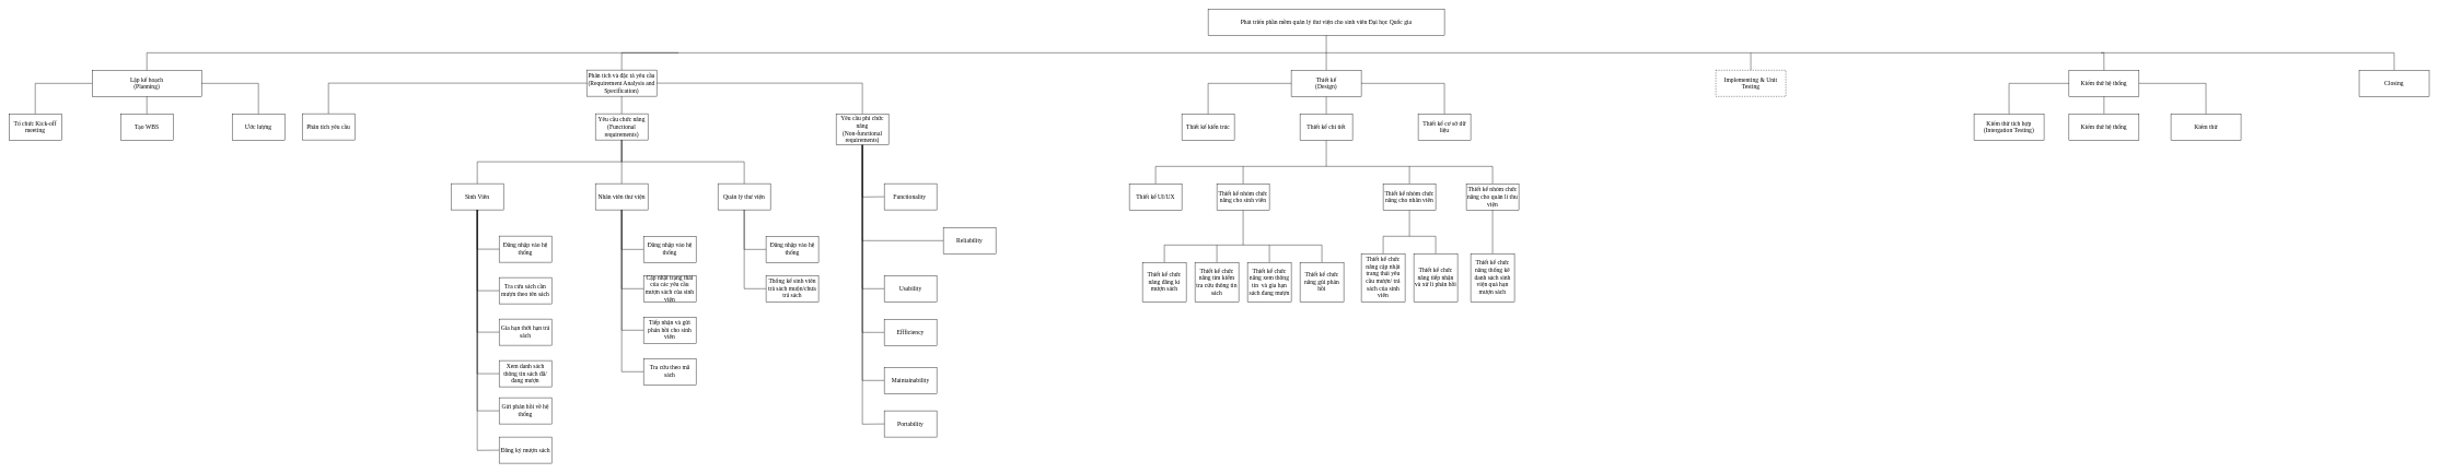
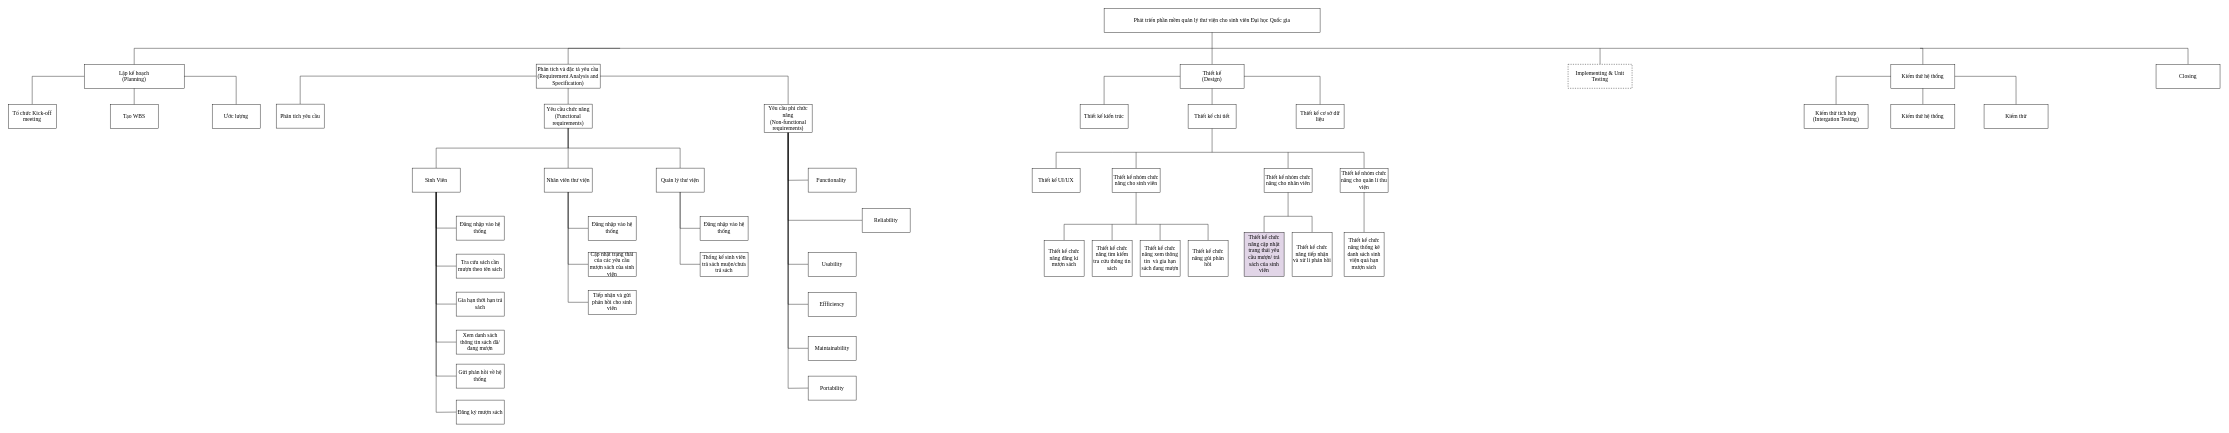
- <mxCell id="26" value="Thiết kế chức năng cập nhật trang thái yêu cầu mượn/ trả sách của sinh viên" style="rounded=0;whiteSpace=wrap;html=1;fontFamily=Times New Roman;fontSize=14;fontStyle=0;fontColor=#000000;" parent="1" vertex="1"><mxGeometry x="3110" y="580" width="100" height="110" as="geometry" /></mxCell>
+ <mxCell id="26" value="Thiết kế chức năng cập nhật trang thái yêu cầu mượn/ trả sách của sinh viên" style="rounded=0;whiteSpace=wrap;html=1;fontFamily=Times New Roman;fontSize=14;fontStyle=0;fontColor=#000000;fillColor=#e1d5e7;" parent="1" vertex="1"><mxGeometry x="3110" y="580" width="100" height="110" as="geometry" /></mxCell>
- <mxCell id="88" style="edgeStyle=none;rounded=0;orthogonalLoop=1;jettySize=auto;html=1;exitX=0;exitY=0.5;exitDx=0;exitDy=0;endArrow=none;fontFamily=Times New Roman;fontSize=14;entryX=0.5;entryY=1;entryDx=0;entryDy=0;fontStyle=0;fontColor=#000000;" parent="1" source="89" target="69" edge="1"><mxGeometry relative="1" as="geometry"><mxPoint x="1420" y="479.5" as="targetPoint" /><Array as="points"><mxPoint x="1420" y="850" /></Array></mxGeometry></mxCell>
- <mxCell id="89" value="&lt;span style=&quot;font-size: 14px;&quot;&gt;Tra cứu theo mã sách&lt;/span&gt;" style="rounded=0;whiteSpace=wrap;html=1;fontFamily=Times New Roman;fontSize=14;fontStyle=0;fontColor=#000000;" parent="1" vertex="1"><mxGeometry x="1470" y="820" width="120" height="60" as="geometry" /></mxCell>
